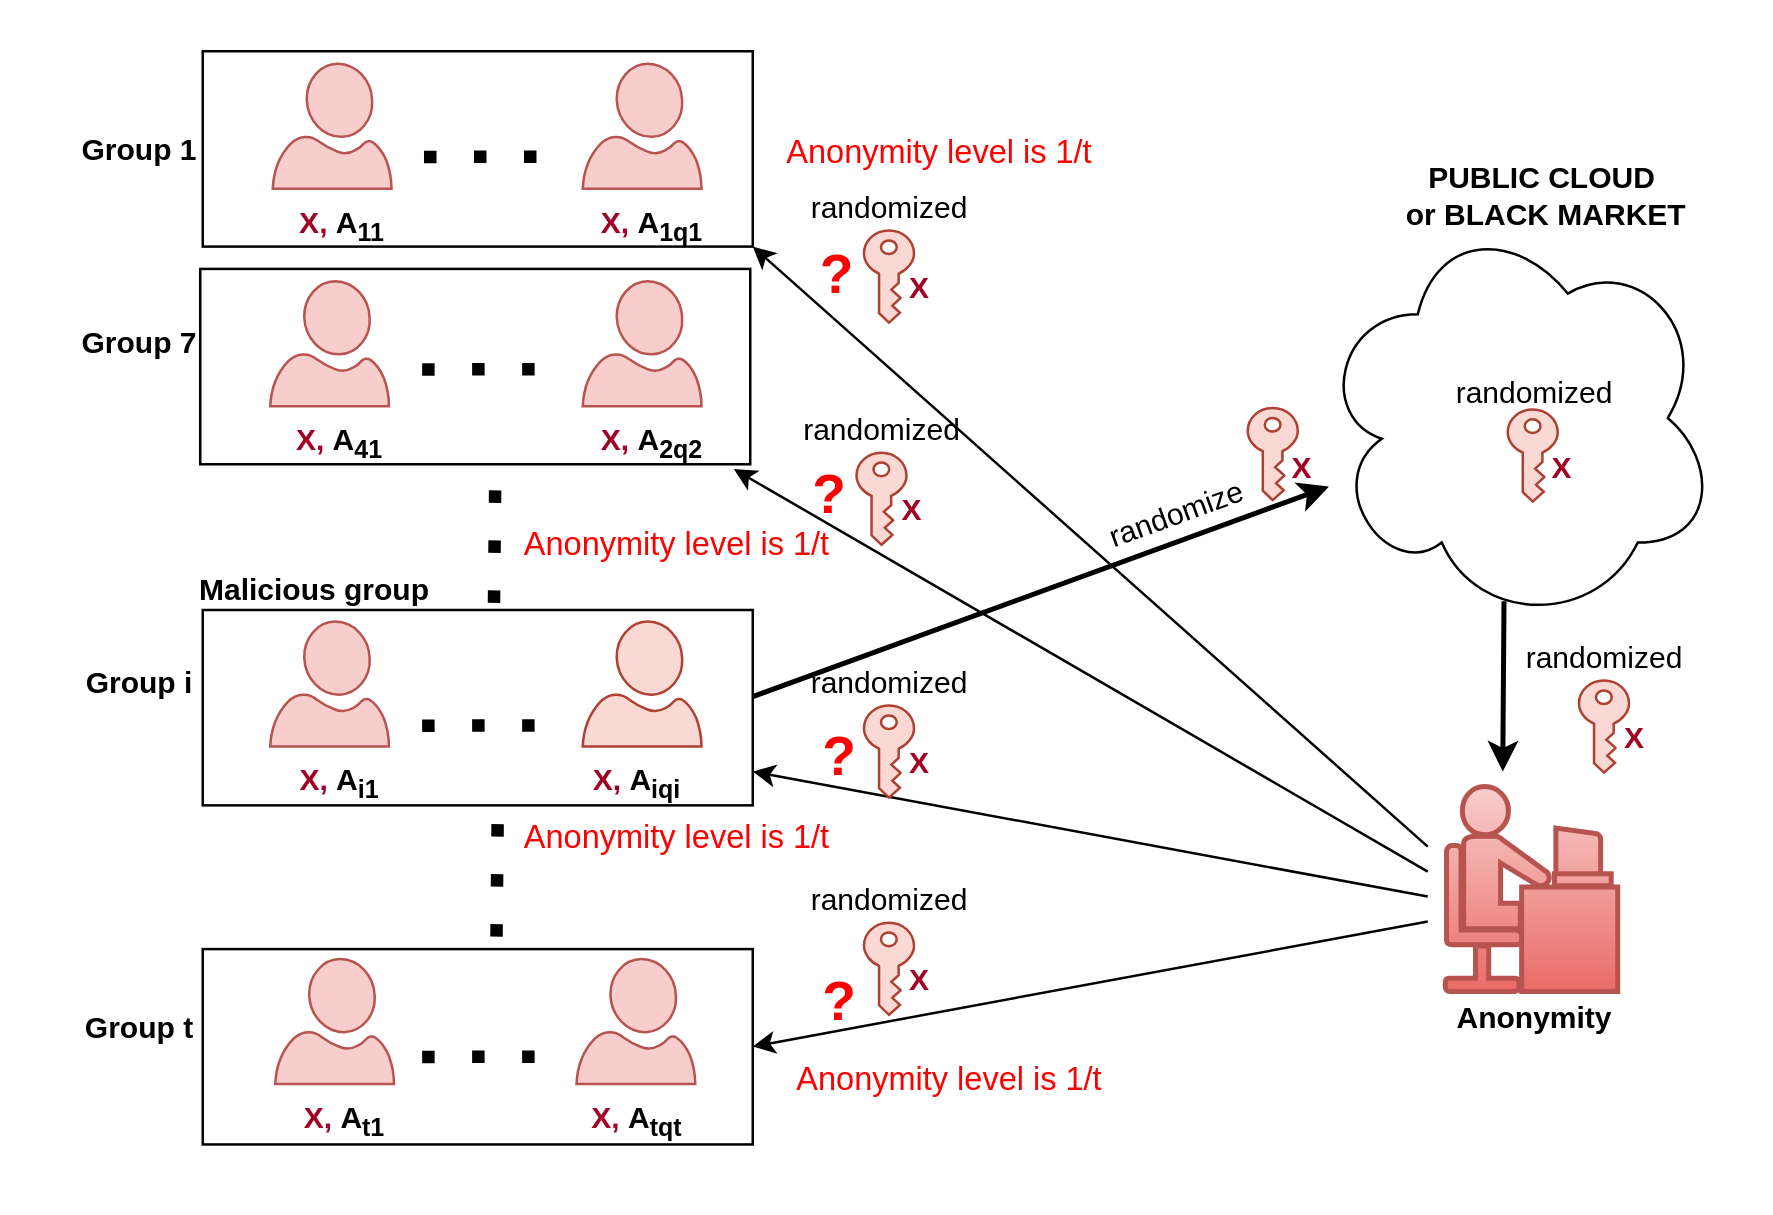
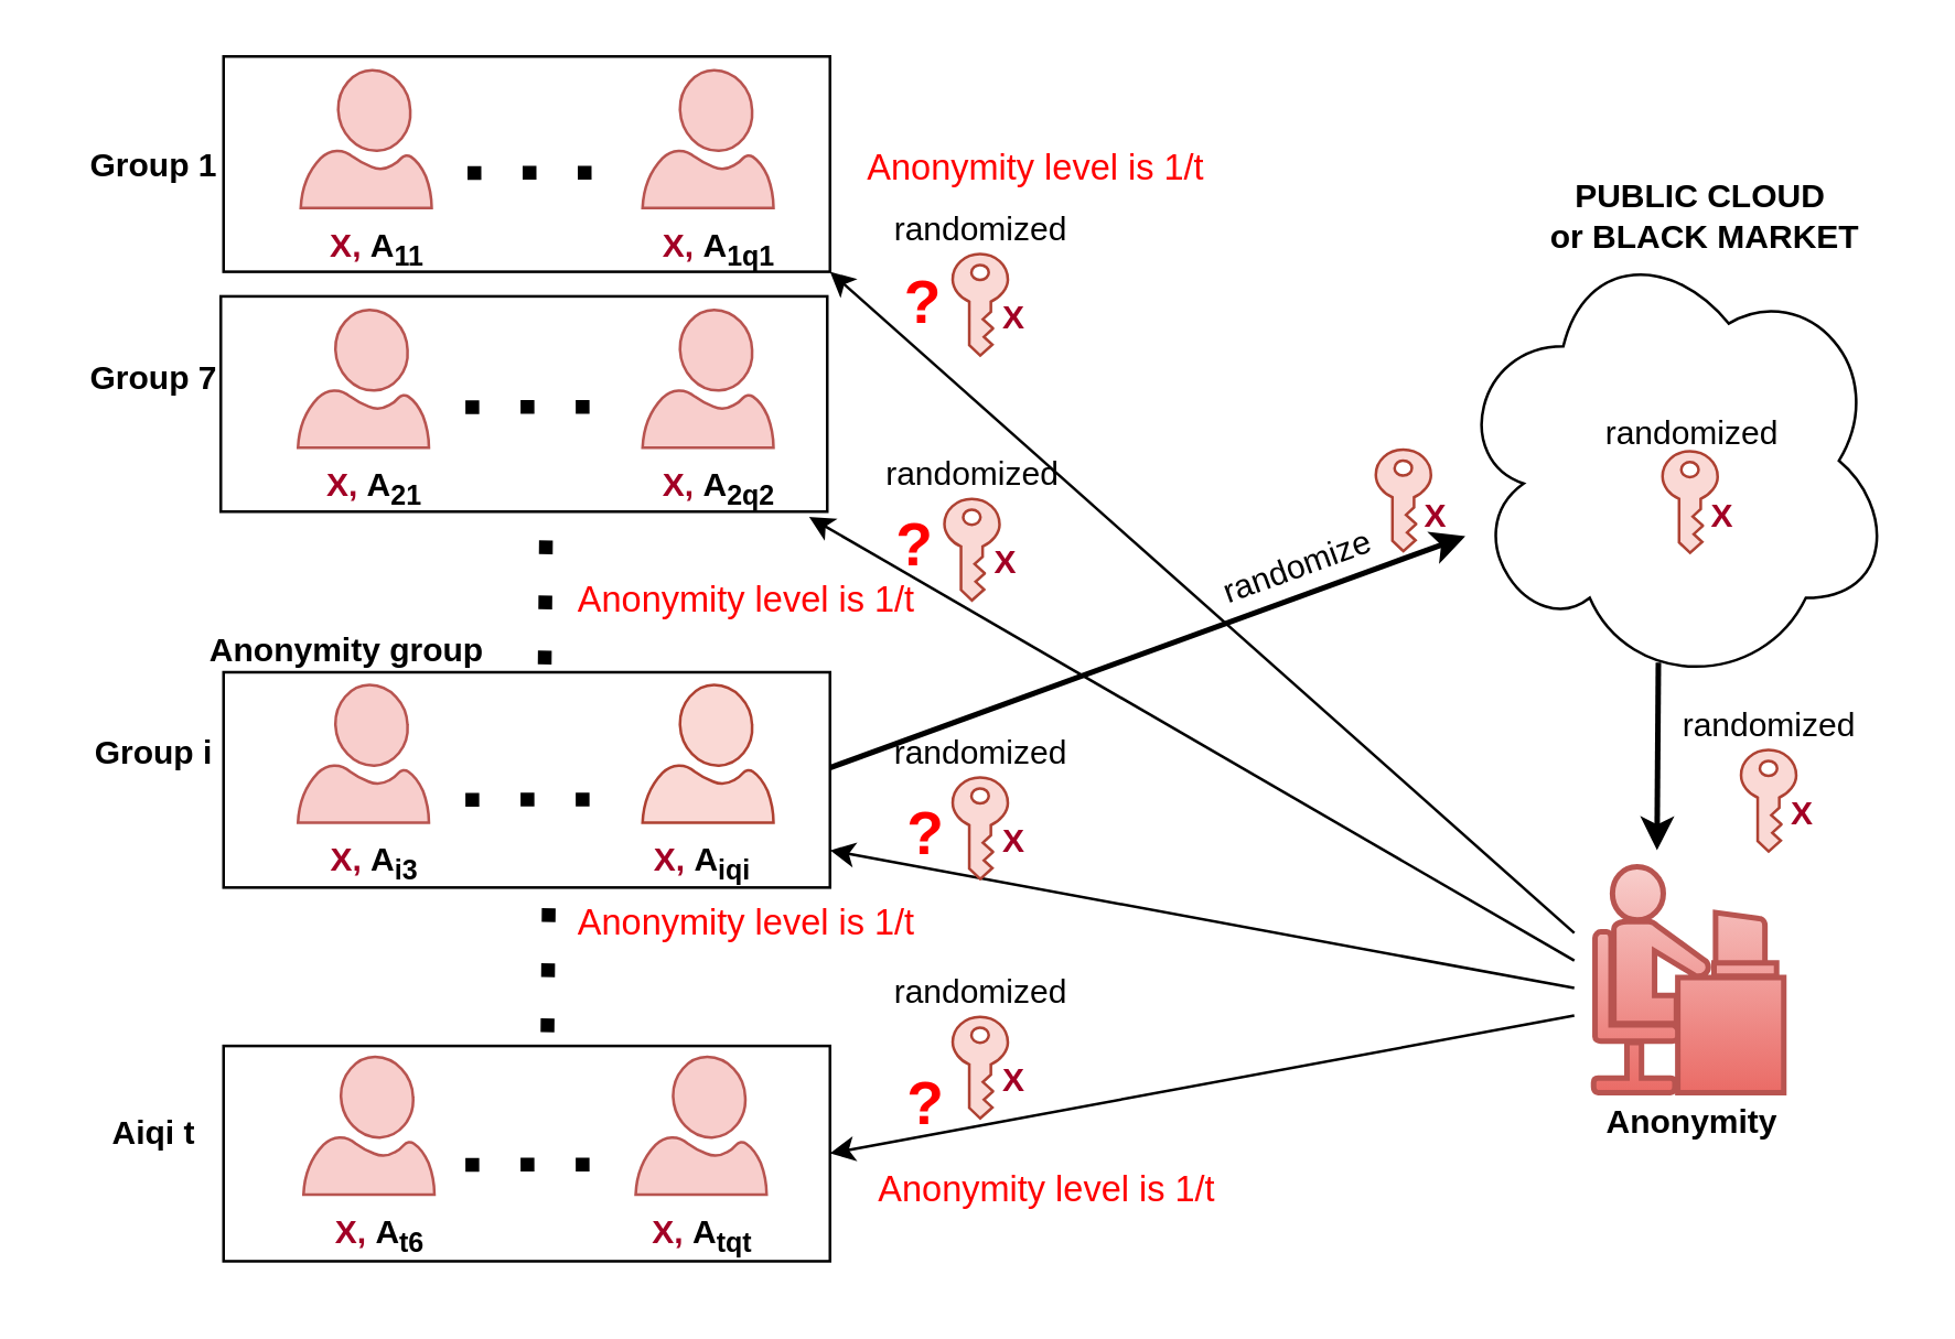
- <mxCell id="47" value="&lt;font color=&quot;#a20025&quot;&gt;X,&lt;/font&gt;&amp;nbsp;A&lt;sub&gt;41&lt;/sub&gt;" style="text;html=1;align=center;verticalAlign=middle;resizable=0;points=[];autosize=1;strokeColor=none;fillColor=none;fontStyle=1" vertex="1" parent="1"><mxGeometry x="104.5" y="162" width="60" height="30" as="geometry" /></mxCell>
+ <mxCell id="47" value="&lt;font color=&quot;#a20025&quot;&gt;X,&lt;/font&gt;&amp;nbsp;A&lt;sub&gt;21&lt;/sub&gt;" style="text;html=1;align=center;verticalAlign=middle;resizable=0;points=[];autosize=1;strokeColor=none;fillColor=none;fontStyle=1" vertex="1" parent="1"><mxGeometry x="104.5" y="162" width="60" height="30" as="geometry" /></mxCell>
- <mxCell id="20" value="Malicious group" style="text;html=1;align=center;verticalAlign=middle;resizable=0;points=[];autosize=1;strokeColor=none;fillColor=none;fontStyle=1" vertex="1" parent="1"><mxGeometry x="70" y="221.14" width="110" height="30" as="geometry" /></mxCell>
+ <mxCell id="20" value="Anonymity group" style="text;html=1;align=center;verticalAlign=middle;resizable=0;points=[];autosize=1;strokeColor=none;fillColor=none;fontStyle=1" vertex="1" parent="1"><mxGeometry x="70" y="221.14" width="110" height="30" as="geometry" /></mxCell>
- <mxCell id="49" value="&lt;font color=&quot;#a20025&quot;&gt;X,&lt;/font&gt;&amp;nbsp;A&lt;sub&gt;i1&lt;/sub&gt;" style="text;html=1;align=center;verticalAlign=middle;resizable=0;points=[];autosize=1;strokeColor=none;fillColor=none;fontStyle=1" vertex="1" parent="1"><mxGeometry x="109.5" y="298.14" width="50" height="30" as="geometry" /></mxCell>
+ <mxCell id="49" value="&lt;font color=&quot;#a20025&quot;&gt;X,&lt;/font&gt;&amp;nbsp;A&lt;sub&gt;i3&lt;/sub&gt;" style="text;html=1;align=center;verticalAlign=middle;resizable=0;points=[];autosize=1;strokeColor=none;fillColor=none;fontStyle=1" vertex="1" parent="1"><mxGeometry x="109.5" y="298.14" width="50" height="30" as="geometry" /></mxCell>
- <mxCell id="59" value="Group t" style="text;html=1;align=center;verticalAlign=middle;resizable=0;points=[];autosize=1;strokeColor=none;fillColor=none;fontStyle=1" vertex="1" parent="1"><mxGeometry x="25" y="396.14" width="60" height="30" as="geometry" /></mxCell>
+ <mxCell id="59" value="Aiqi t" style="text;html=1;align=center;verticalAlign=middle;resizable=0;points=[];autosize=1;strokeColor=none;fillColor=none;fontStyle=1" vertex="1" parent="1"><mxGeometry x="25" y="396.14" width="60" height="30" as="geometry" /></mxCell>
- <mxCell id="51" value="&lt;font color=&quot;#a20025&quot;&gt;X,&lt;/font&gt;&amp;nbsp;A&lt;sub&gt;t1&lt;/sub&gt;" style="text;html=1;align=center;verticalAlign=middle;resizable=0;points=[];autosize=1;strokeColor=none;fillColor=none;fontStyle=1" vertex="1" parent="1"><mxGeometry x="111.5" y="433.14" width="50" height="30" as="geometry" /></mxCell>
+ <mxCell id="51" value="&lt;font color=&quot;#a20025&quot;&gt;X,&lt;/font&gt;&amp;nbsp;A&lt;sub&gt;t6&lt;/sub&gt;" style="text;html=1;align=center;verticalAlign=middle;resizable=0;points=[];autosize=1;strokeColor=none;fillColor=none;fontStyle=1" vertex="1" parent="1"><mxGeometry x="111.5" y="433.14" width="50" height="30" as="geometry" /></mxCell>
